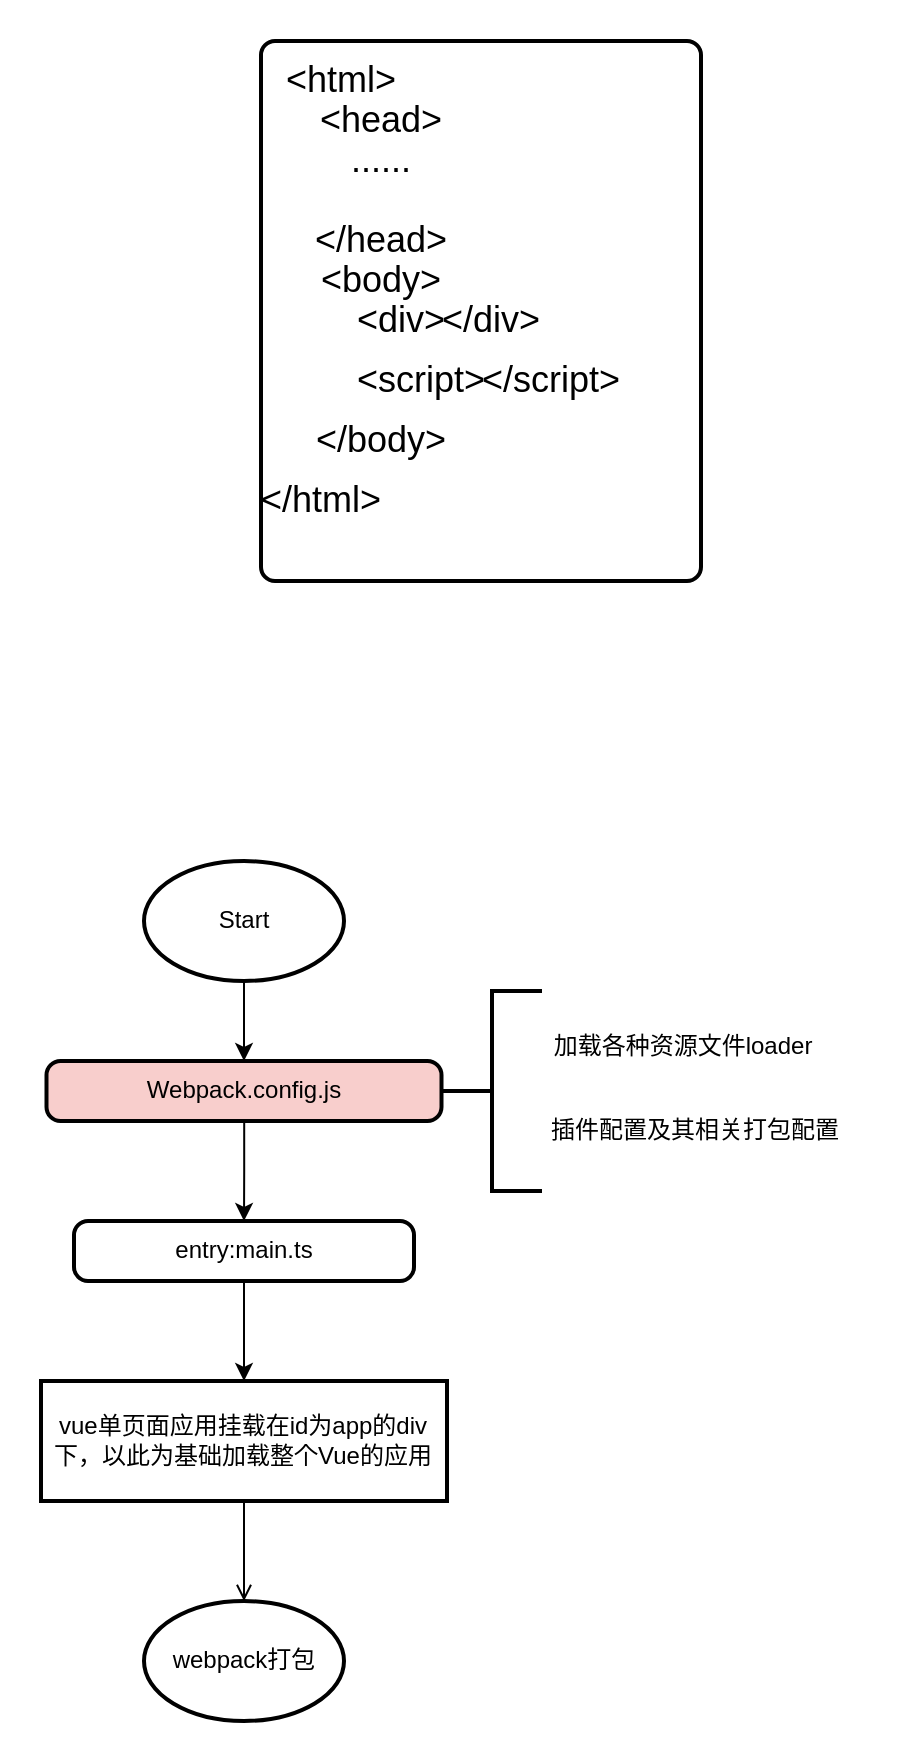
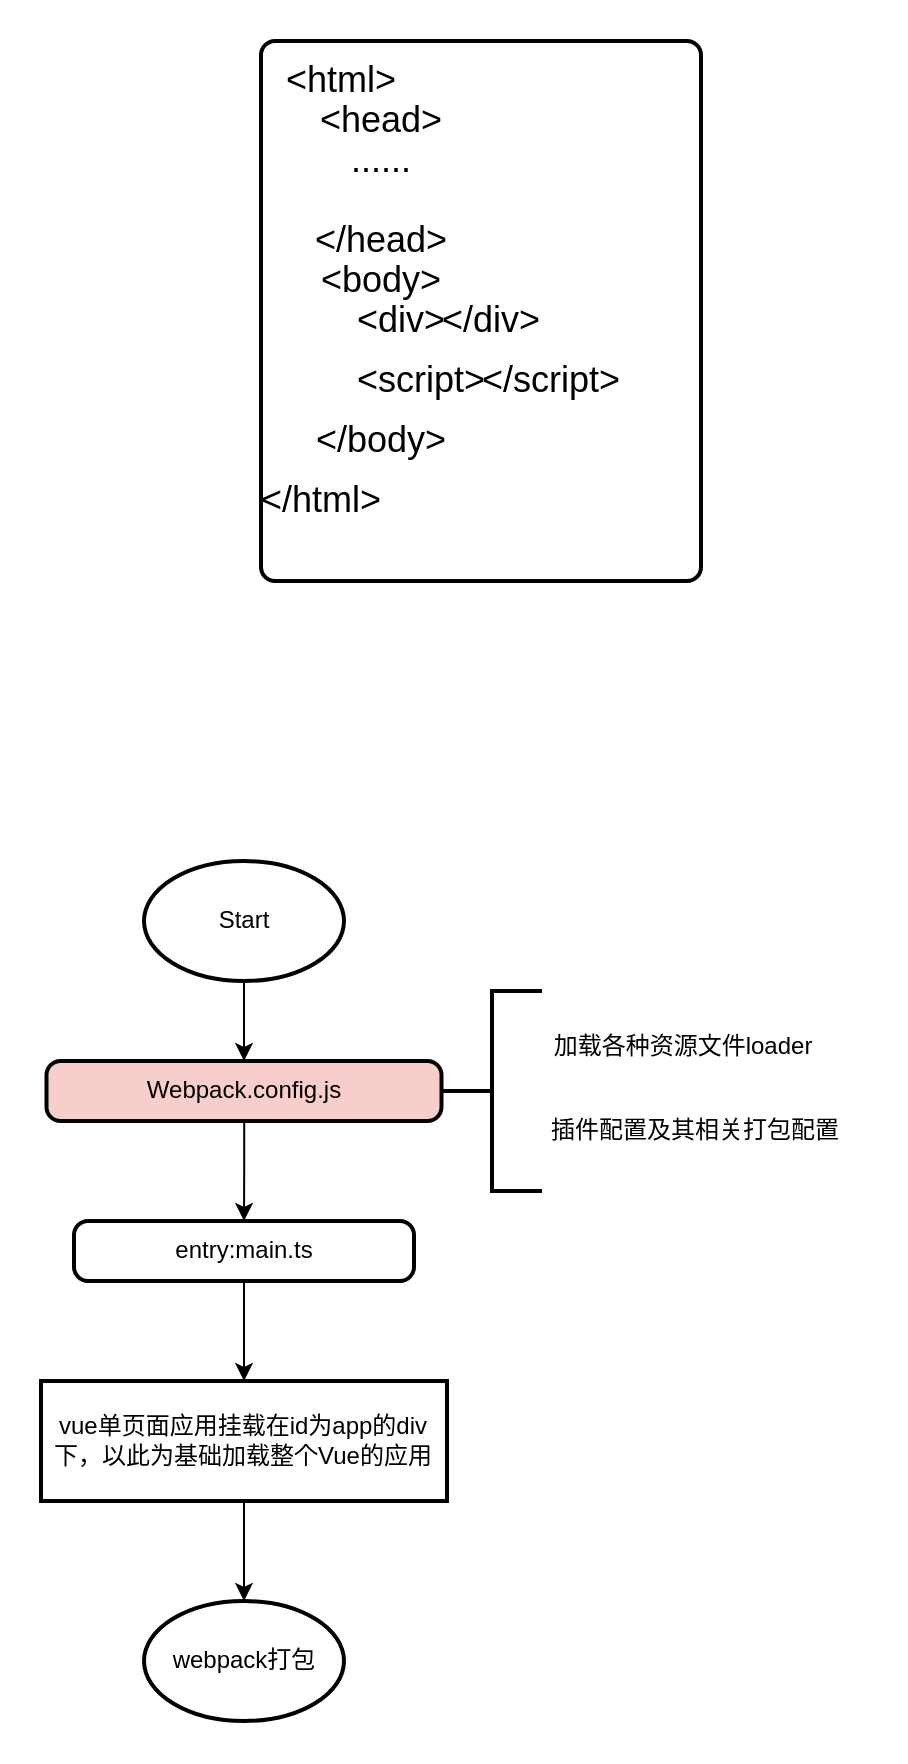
- <mxCell id="23" style="edgeStyle=orthogonalEdgeStyle;rounded=0;orthogonalLoop=1;jettySize=auto;html=1;entryX=0.5;entryY=0;entryDx=0;entryDy=0;entryPerimeter=0;endArrow=open;" edge="1" parent="1" source="24" target="25"><mxGeometry relative="1" as="geometry" /></mxCell>
+ <mxCell id="23" style="edgeStyle=orthogonalEdgeStyle;rounded=0;orthogonalLoop=1;jettySize=auto;html=1;entryX=0.5;entryY=0;entryDx=0;entryDy=0;entryPerimeter=0;" edge="1" parent="1" source="24" target="25"><mxGeometry relative="1" as="geometry" /></mxCell>
